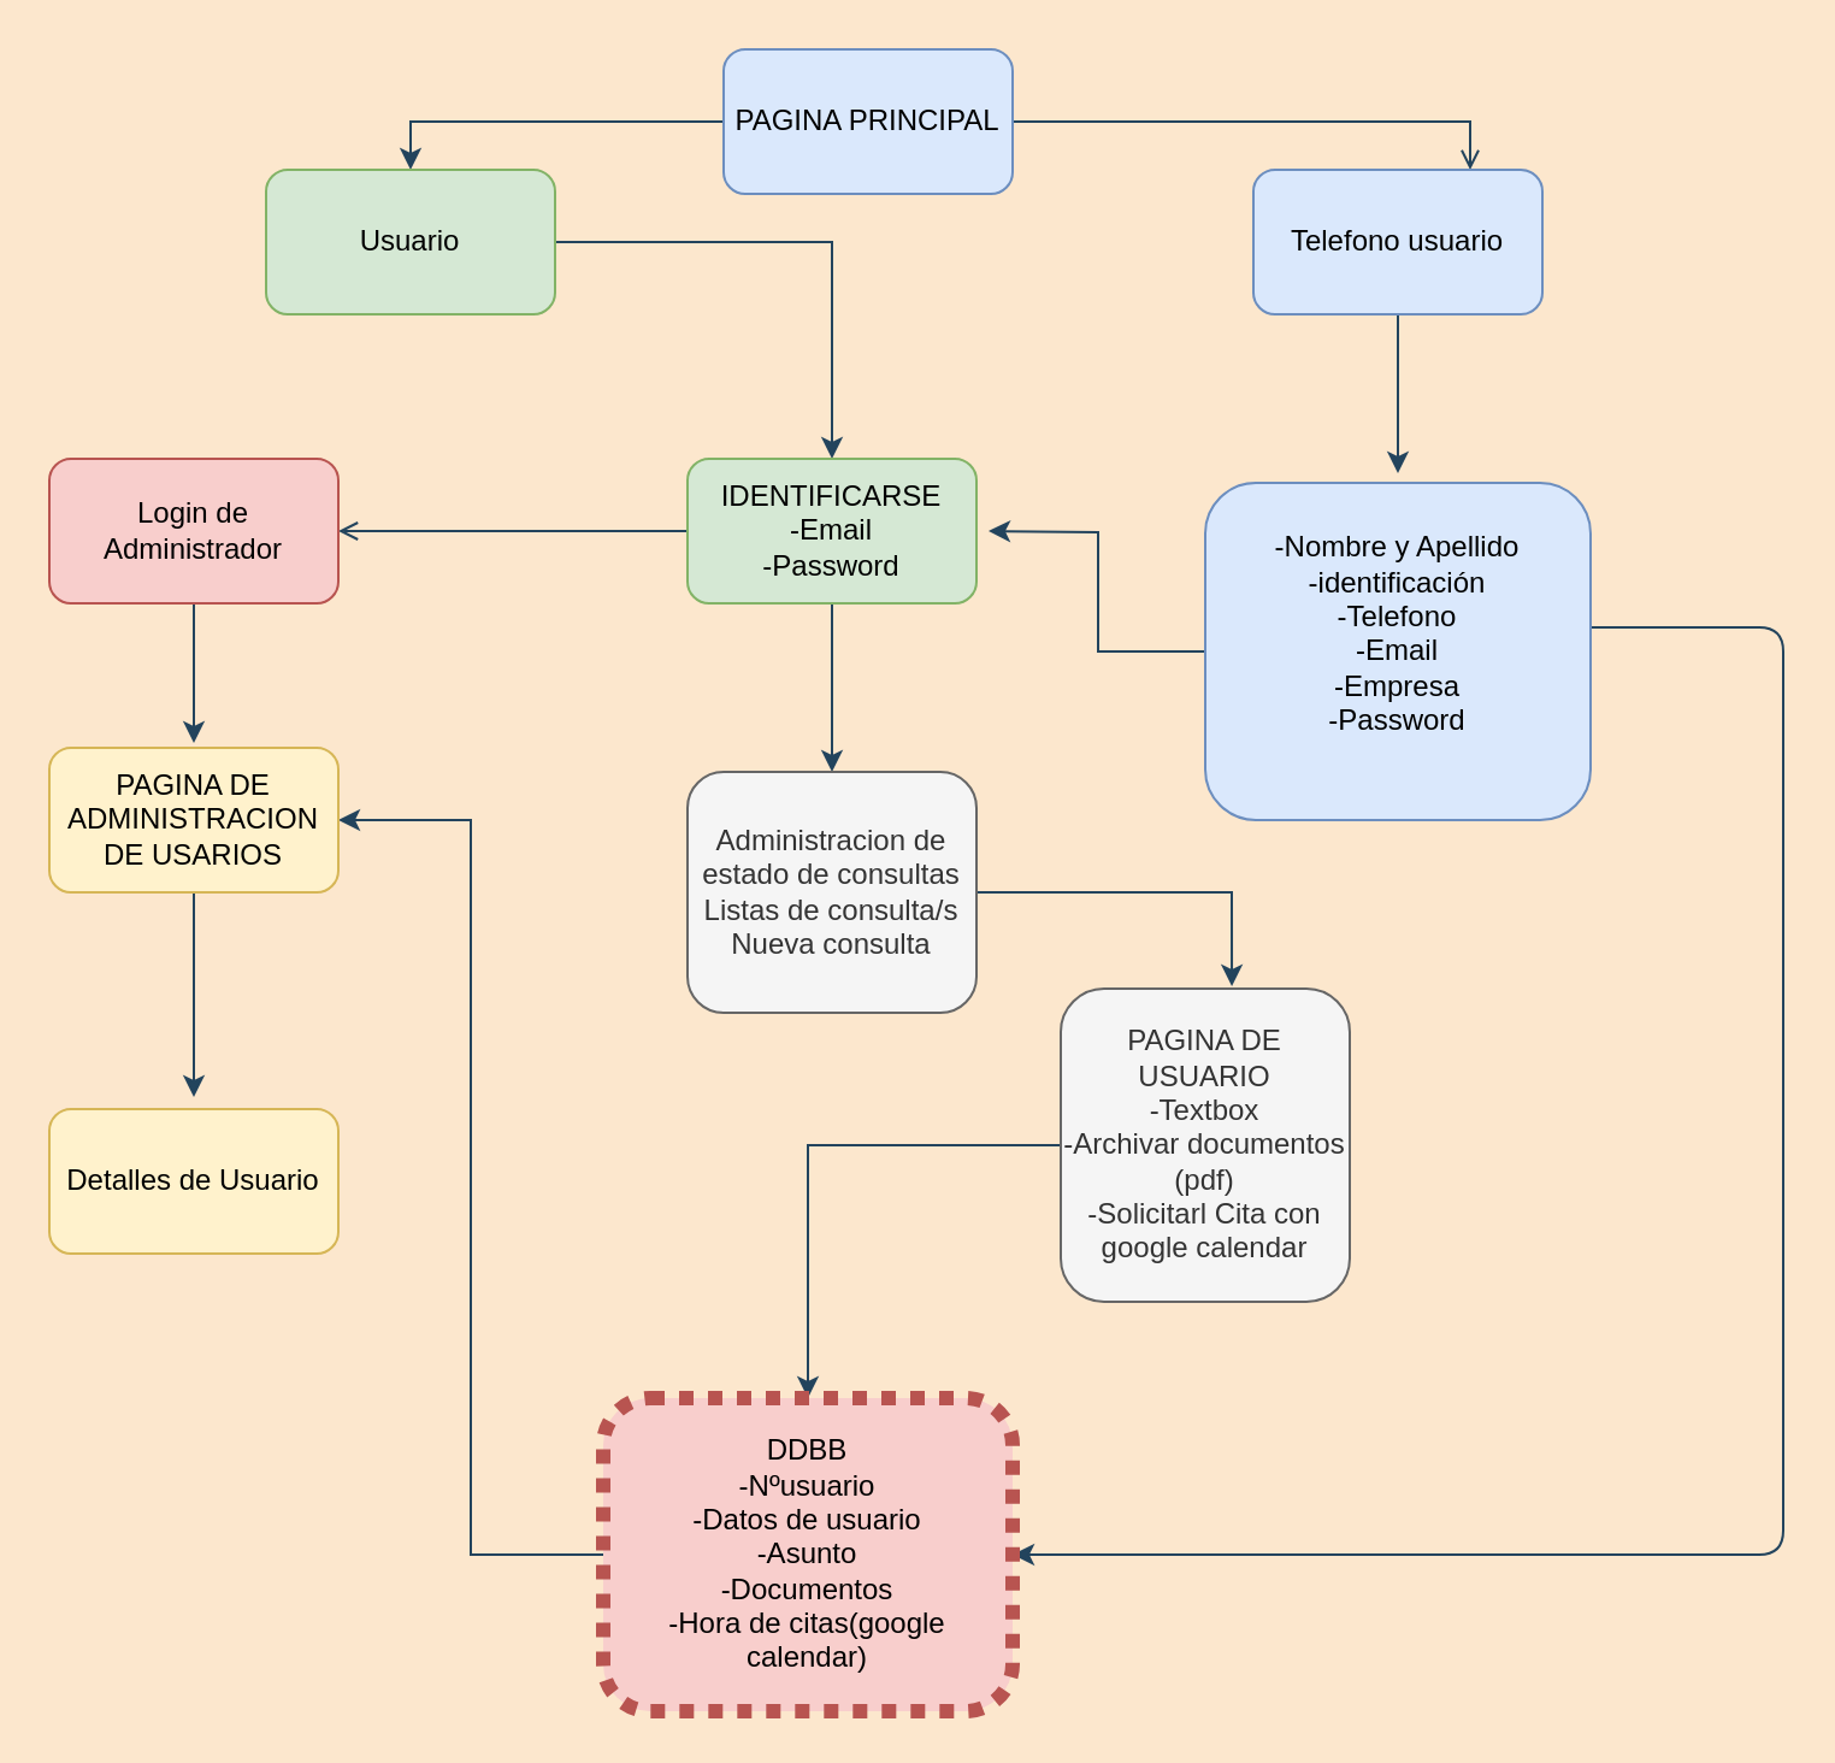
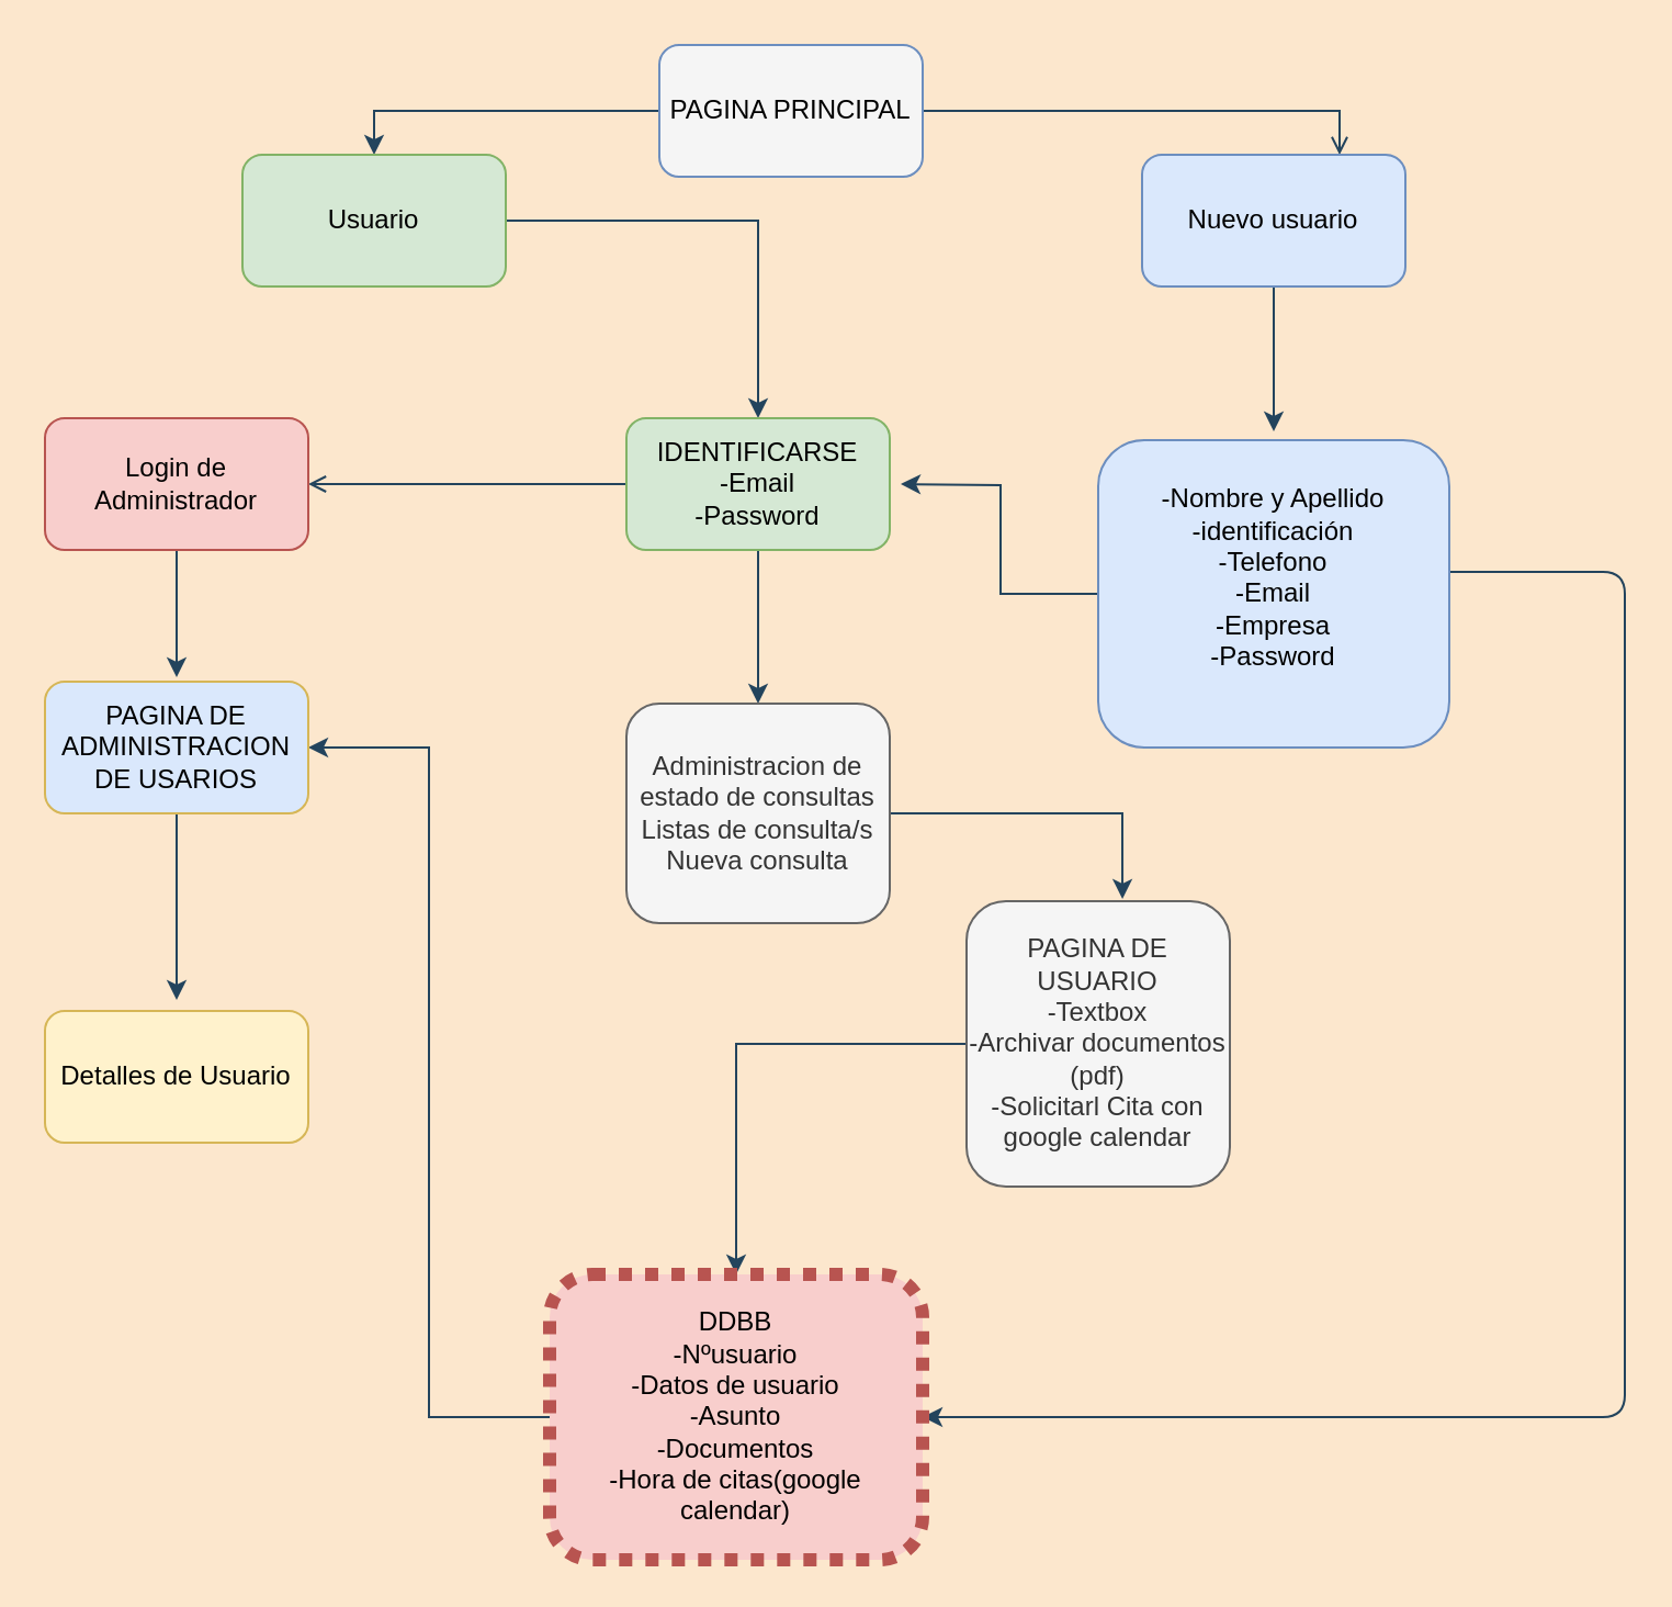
- <mxCell id="4" value="PAGINA PRINCIPAL" style="rounded=1;whiteSpace=wrap;html=1;fillColor=#dae8fc;strokeColor=#6c8ebf;" parent="1" vertex="1"><mxGeometry x="300" y="20" width="120" height="60" as="geometry" /></mxCell>
+ <mxCell id="4" value="PAGINA PRINCIPAL" style="rounded=1;whiteSpace=wrap;html=1;fillColor=#f5f5f5;strokeColor=#6c8ebf;" parent="1" vertex="1"><mxGeometry x="300" y="20" width="120" height="60" as="geometry" /></mxCell>
- <mxCell id="6" value="Telefono usuario" style="rounded=1;whiteSpace=wrap;html=1;fillColor=#dae8fc;strokeColor=#6c8ebf;" parent="1" vertex="1"><mxGeometry x="520" y="70" width="120" height="60" as="geometry" /></mxCell>
+ <mxCell id="6" value="Nuevo usuario" style="rounded=1;whiteSpace=wrap;html=1;fillColor=#dae8fc;strokeColor=#6c8ebf;" parent="1" vertex="1"><mxGeometry x="520" y="70" width="120" height="60" as="geometry" /></mxCell>
- <mxCell id="20" value="&lt;div&gt;PAGINA DE ADMINISTRACION &lt;br&gt;&lt;/div&gt;&lt;div&gt;DE USARIOS&lt;br&gt;&lt;/div&gt;" style="rounded=1;whiteSpace=wrap;html=1;fillColor=#fff2cc;strokeColor=#d6b656;" parent="1" vertex="1"><mxGeometry x="20" y="310" width="120" height="60" as="geometry" /></mxCell>
+ <mxCell id="20" value="&lt;div&gt;PAGINA DE ADMINISTRACION &lt;br&gt;&lt;/div&gt;&lt;div&gt;DE USARIOS&lt;br&gt;&lt;/div&gt;" style="rounded=1;whiteSpace=wrap;html=1;fillColor=#dae8fc;strokeColor=#d6b656;" parent="1" vertex="1"><mxGeometry x="20" y="310" width="120" height="60" as="geometry" /></mxCell>
